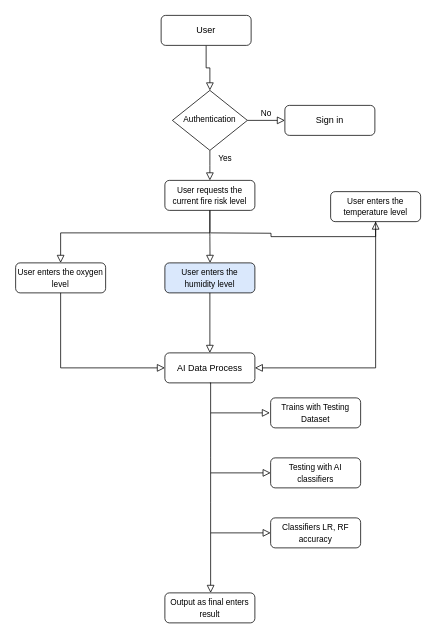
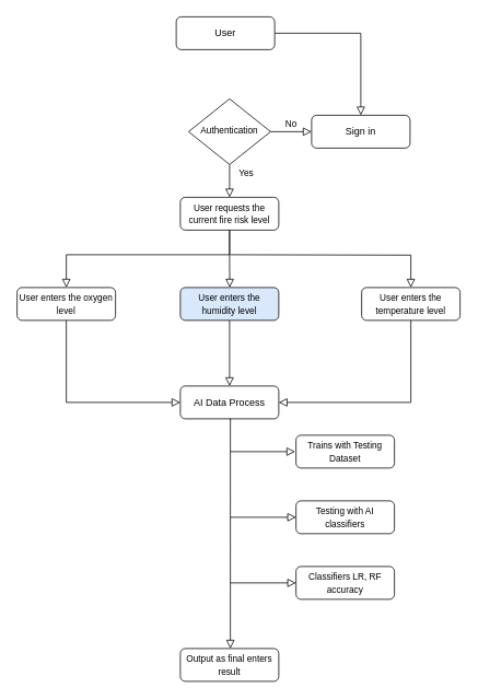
- <mxCell id="2" value="" style="rounded=0;html=1;jettySize=auto;orthogonalLoop=1;fontSize=11;endArrow=block;endFill=0;endSize=8;strokeWidth=1;shadow=0;labelBackgroundColor=none;edgeStyle=orthogonalEdgeStyle;" parent="1" source="3" target="6" edge="1"><mxGeometry relative="1" as="geometry" /></mxCell>
+ <mxCell id="2" value="" style="rounded=0;html=1;jettySize=auto;orthogonalLoop=1;fontSize=11;endArrow=block;endFill=0;endSize=8;strokeWidth=1;shadow=0;labelBackgroundColor=none;edgeStyle=orthogonalEdgeStyle;" parent="1" source="3" target="7" edge="1"><mxGeometry relative="1" as="geometry" /></mxCell>
- <mxCell id="14" value="&lt;font style=&quot;font-size: 11px;&quot;&gt;User enters the temperature level&lt;/font&gt;" style="rounded=1;whiteSpace=wrap;html=1;fontSize=12;glass=0;strokeWidth=1;shadow=0;" vertex="1" parent="1"><mxGeometry x="440" y="255" width="120" height="40" as="geometry" /></mxCell>
+ <mxCell id="14" value="&lt;font style=&quot;font-size: 11px;&quot;&gt;User enters the temperature level&lt;/font&gt;" style="rounded=1;whiteSpace=wrap;html=1;fontSize=12;glass=0;strokeWidth=1;shadow=0;" vertex="1" parent="1"><mxGeometry x="440" y="350" width="120" height="40" as="geometry" /></mxCell>
